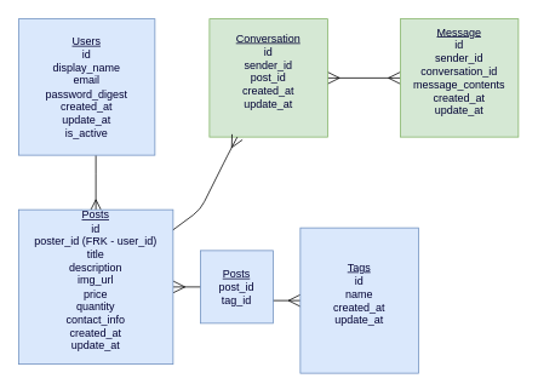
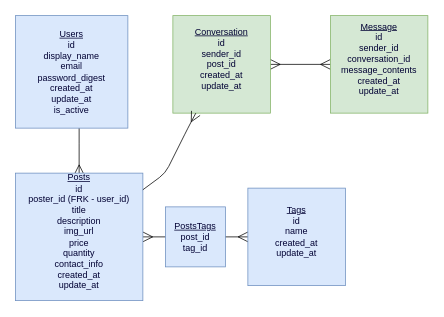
- <mxCell id="11" value="&lt;font color=&quot;#000033&quot;&gt;&lt;u&gt;Posts&lt;/u&gt;&lt;br&gt;post_id&lt;br&gt;tag_id&lt;br&gt;&lt;/font&gt;" style="whiteSpace=wrap;html=1;aspect=fixed;fillColor=#dae8fc;strokeColor=#6c8ebf;" parent="1" vertex="1"><mxGeometry x="220" y="275" width="80" height="80" as="geometry" /></mxCell>
+ <mxCell id="11" value="&lt;font color=&quot;#000033&quot;&gt;&lt;u&gt;PostsTags&lt;/u&gt;&lt;br&gt;post_id&lt;br&gt;tag_id&lt;br&gt;&lt;/font&gt;" style="whiteSpace=wrap;html=1;aspect=fixed;fillColor=#dae8fc;strokeColor=#6c8ebf;" parent="1" vertex="1"><mxGeometry x="220" y="275" width="80" height="80" as="geometry" /></mxCell>
- <mxCell id="6" value="&lt;font color=&quot;#000033&quot;&gt;&lt;u&gt;Tags&lt;/u&gt;&lt;br&gt;id&lt;br&gt;name&lt;br&gt;created_at&lt;br&gt;update_at&lt;br&gt;&lt;br&gt;&lt;/font&gt;" style="whiteSpace=wrap;html=1;aspect=fixed;fillColor=#dae8fc;strokeColor=#6c8ebf;" parent="1" vertex="1"><mxGeometry x="330" y="250" width="130" height="160" as="geometry" /></mxCell>
+ <mxCell id="6" value="&lt;font color=&quot;#000033&quot;&gt;&lt;u&gt;Tags&lt;/u&gt;&lt;br&gt;id&lt;br&gt;name&lt;br&gt;created_at&lt;br&gt;update_at&lt;br&gt;&lt;br&gt;&lt;/font&gt;" style="whiteSpace=wrap;html=1;aspect=fixed;fillColor=#dae8fc;strokeColor=#6c8ebf;" parent="1" vertex="1"><mxGeometry x="330" y="250" width="130" height="130" as="geometry" /></mxCell>
